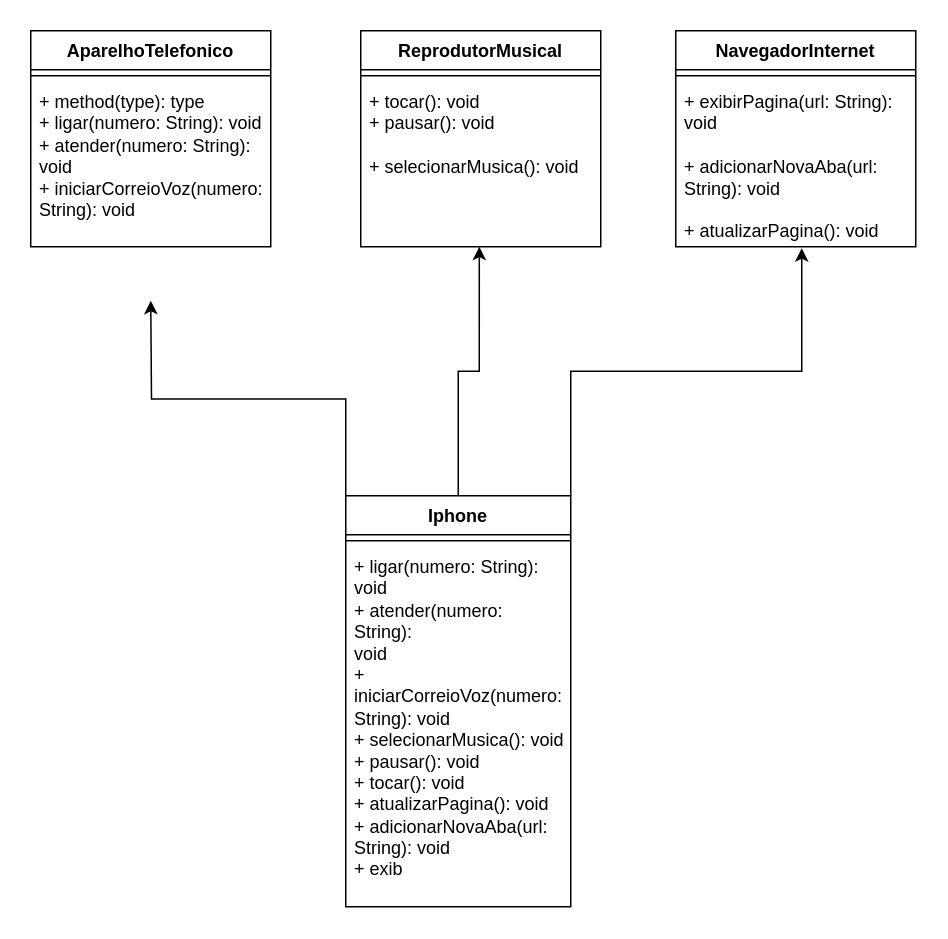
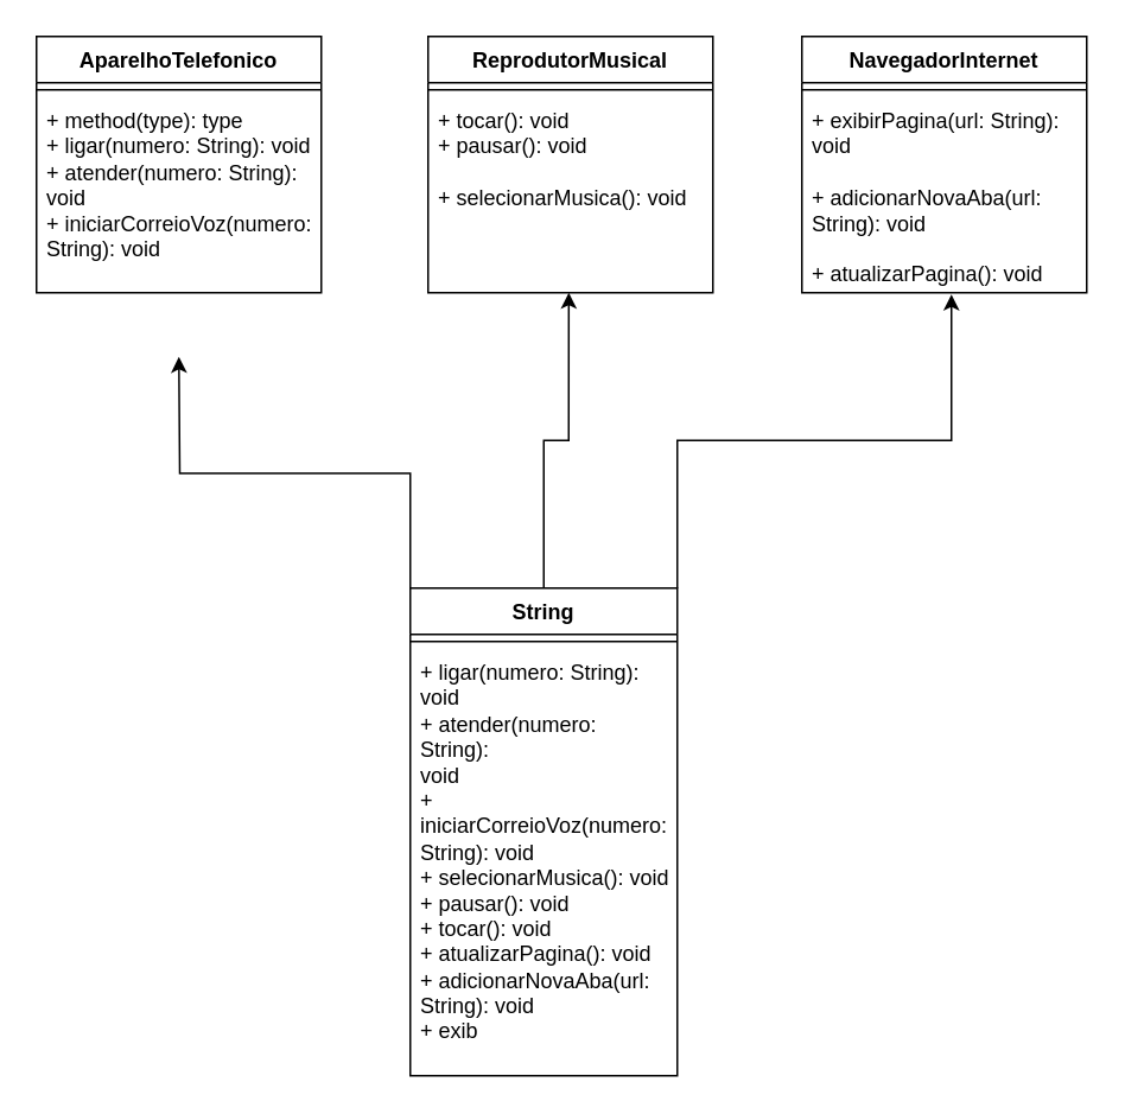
- <mxCell id="12" value="Iphone" style="swimlane;fontStyle=1;align=center;verticalAlign=top;childLayout=stackLayout;horizontal=1;startSize=26;horizontalStack=0;resizeParent=1;resizeParentMax=0;resizeLast=0;collapsible=1;marginBottom=0;whiteSpace=wrap;html=1;" parent="1" vertex="1"><mxGeometry x="230" y="330" width="150" height="274" as="geometry" /></mxCell>
+ <mxCell id="12" value="String" style="swimlane;fontStyle=1;align=center;verticalAlign=top;childLayout=stackLayout;horizontal=1;startSize=26;horizontalStack=0;resizeParent=1;resizeParentMax=0;resizeLast=0;collapsible=1;marginBottom=0;whiteSpace=wrap;html=1;" parent="1" vertex="1"><mxGeometry x="230" y="330" width="150" height="274" as="geometry" /></mxCell>
